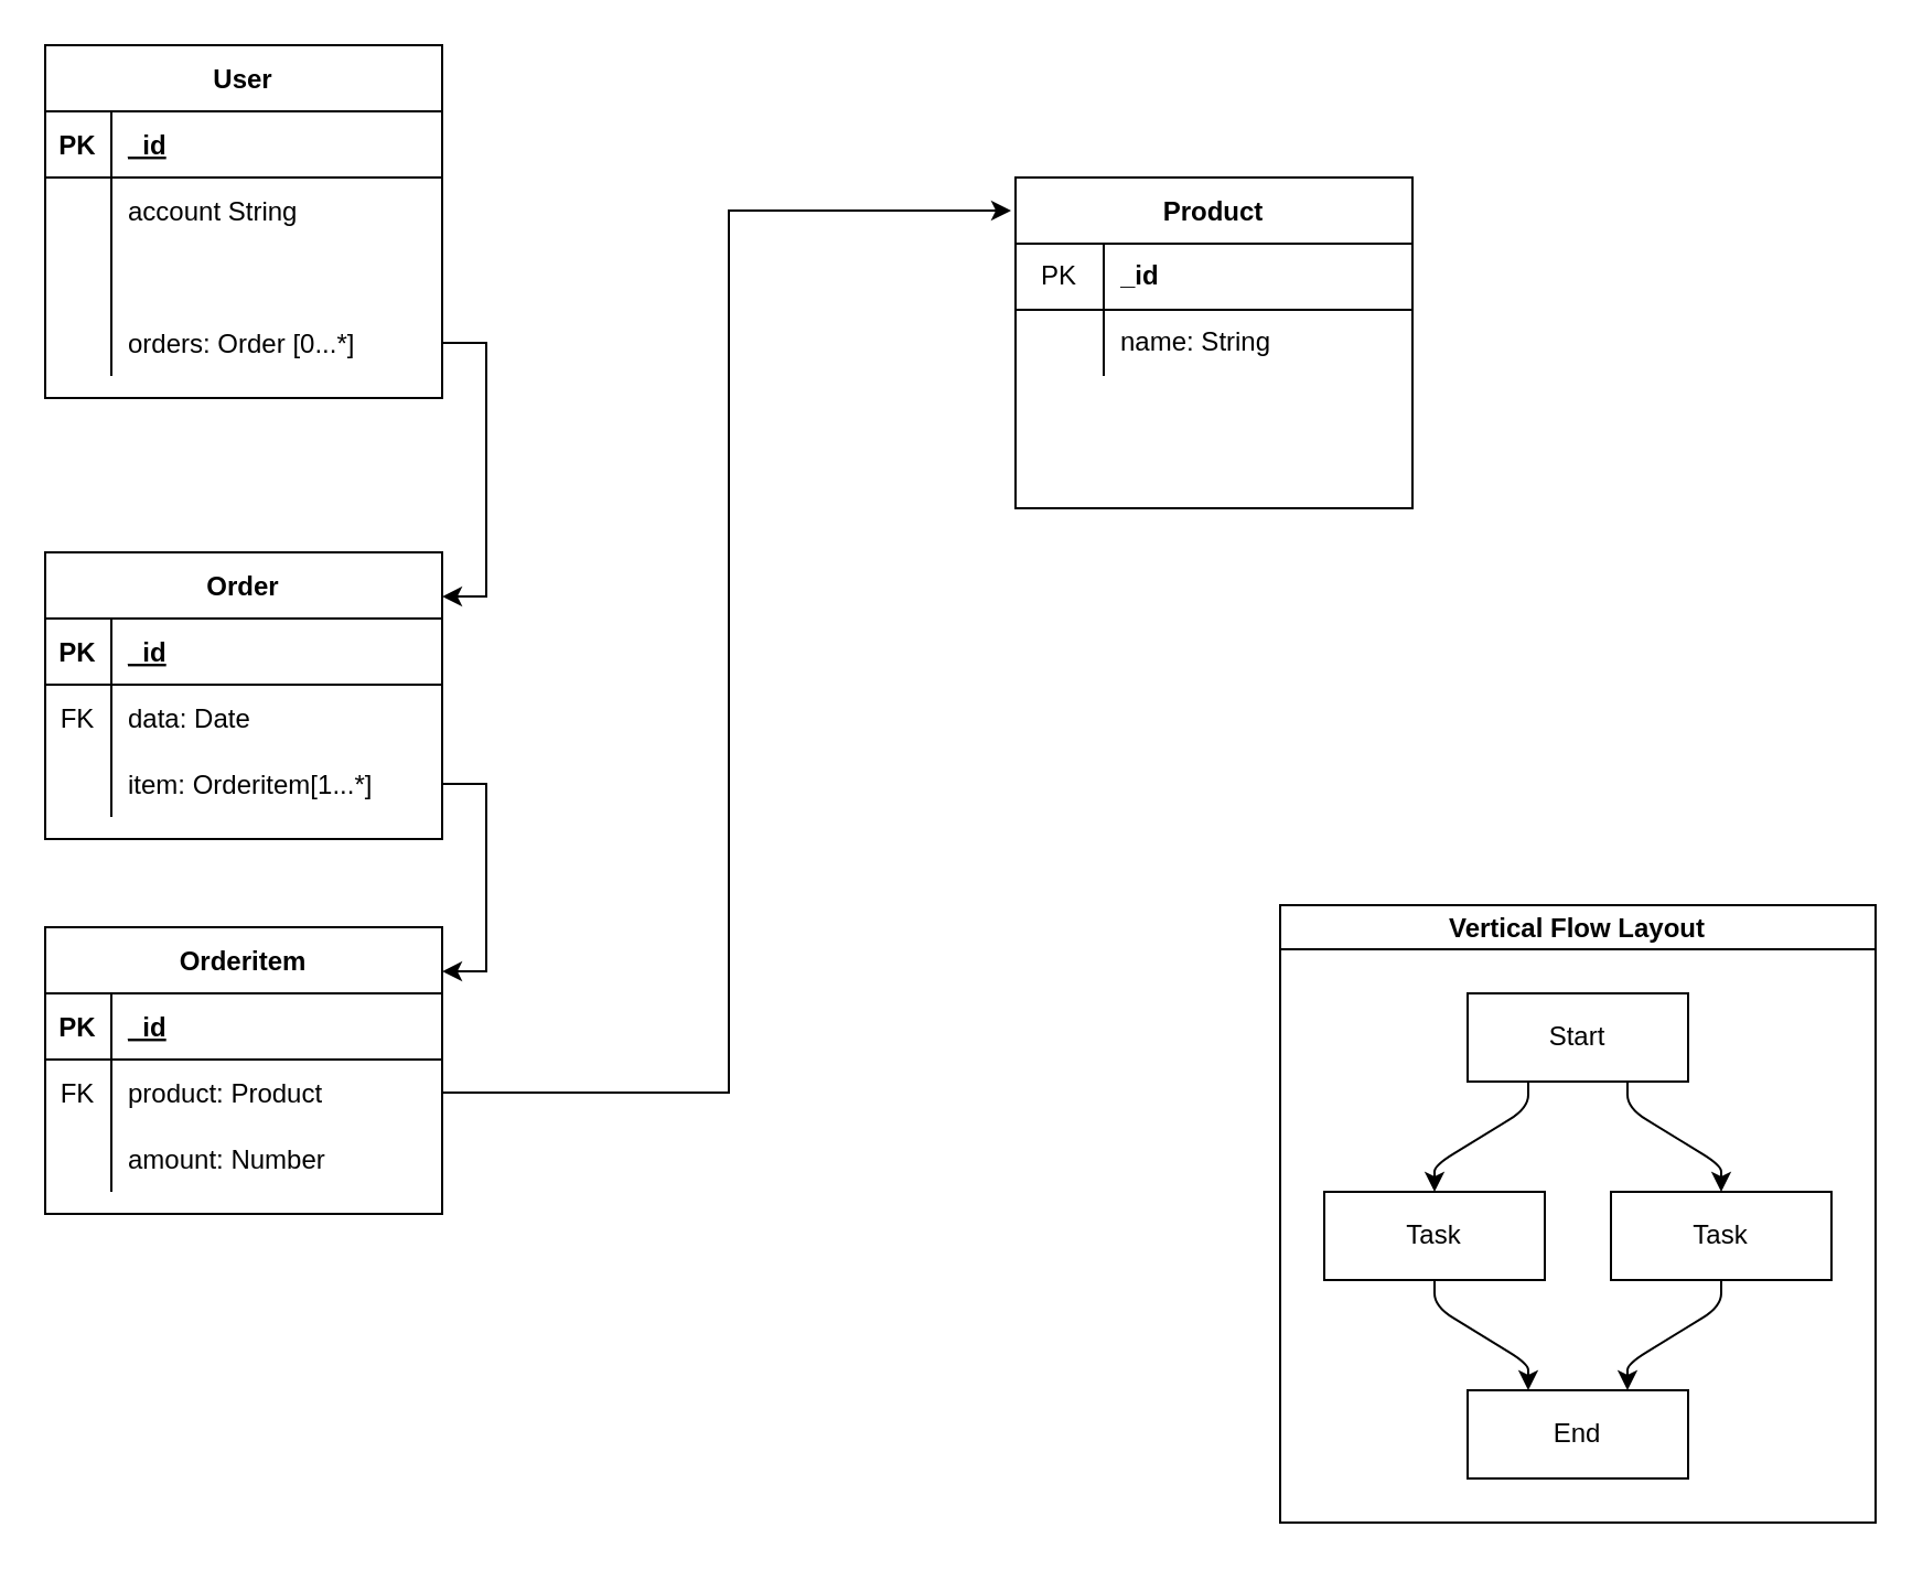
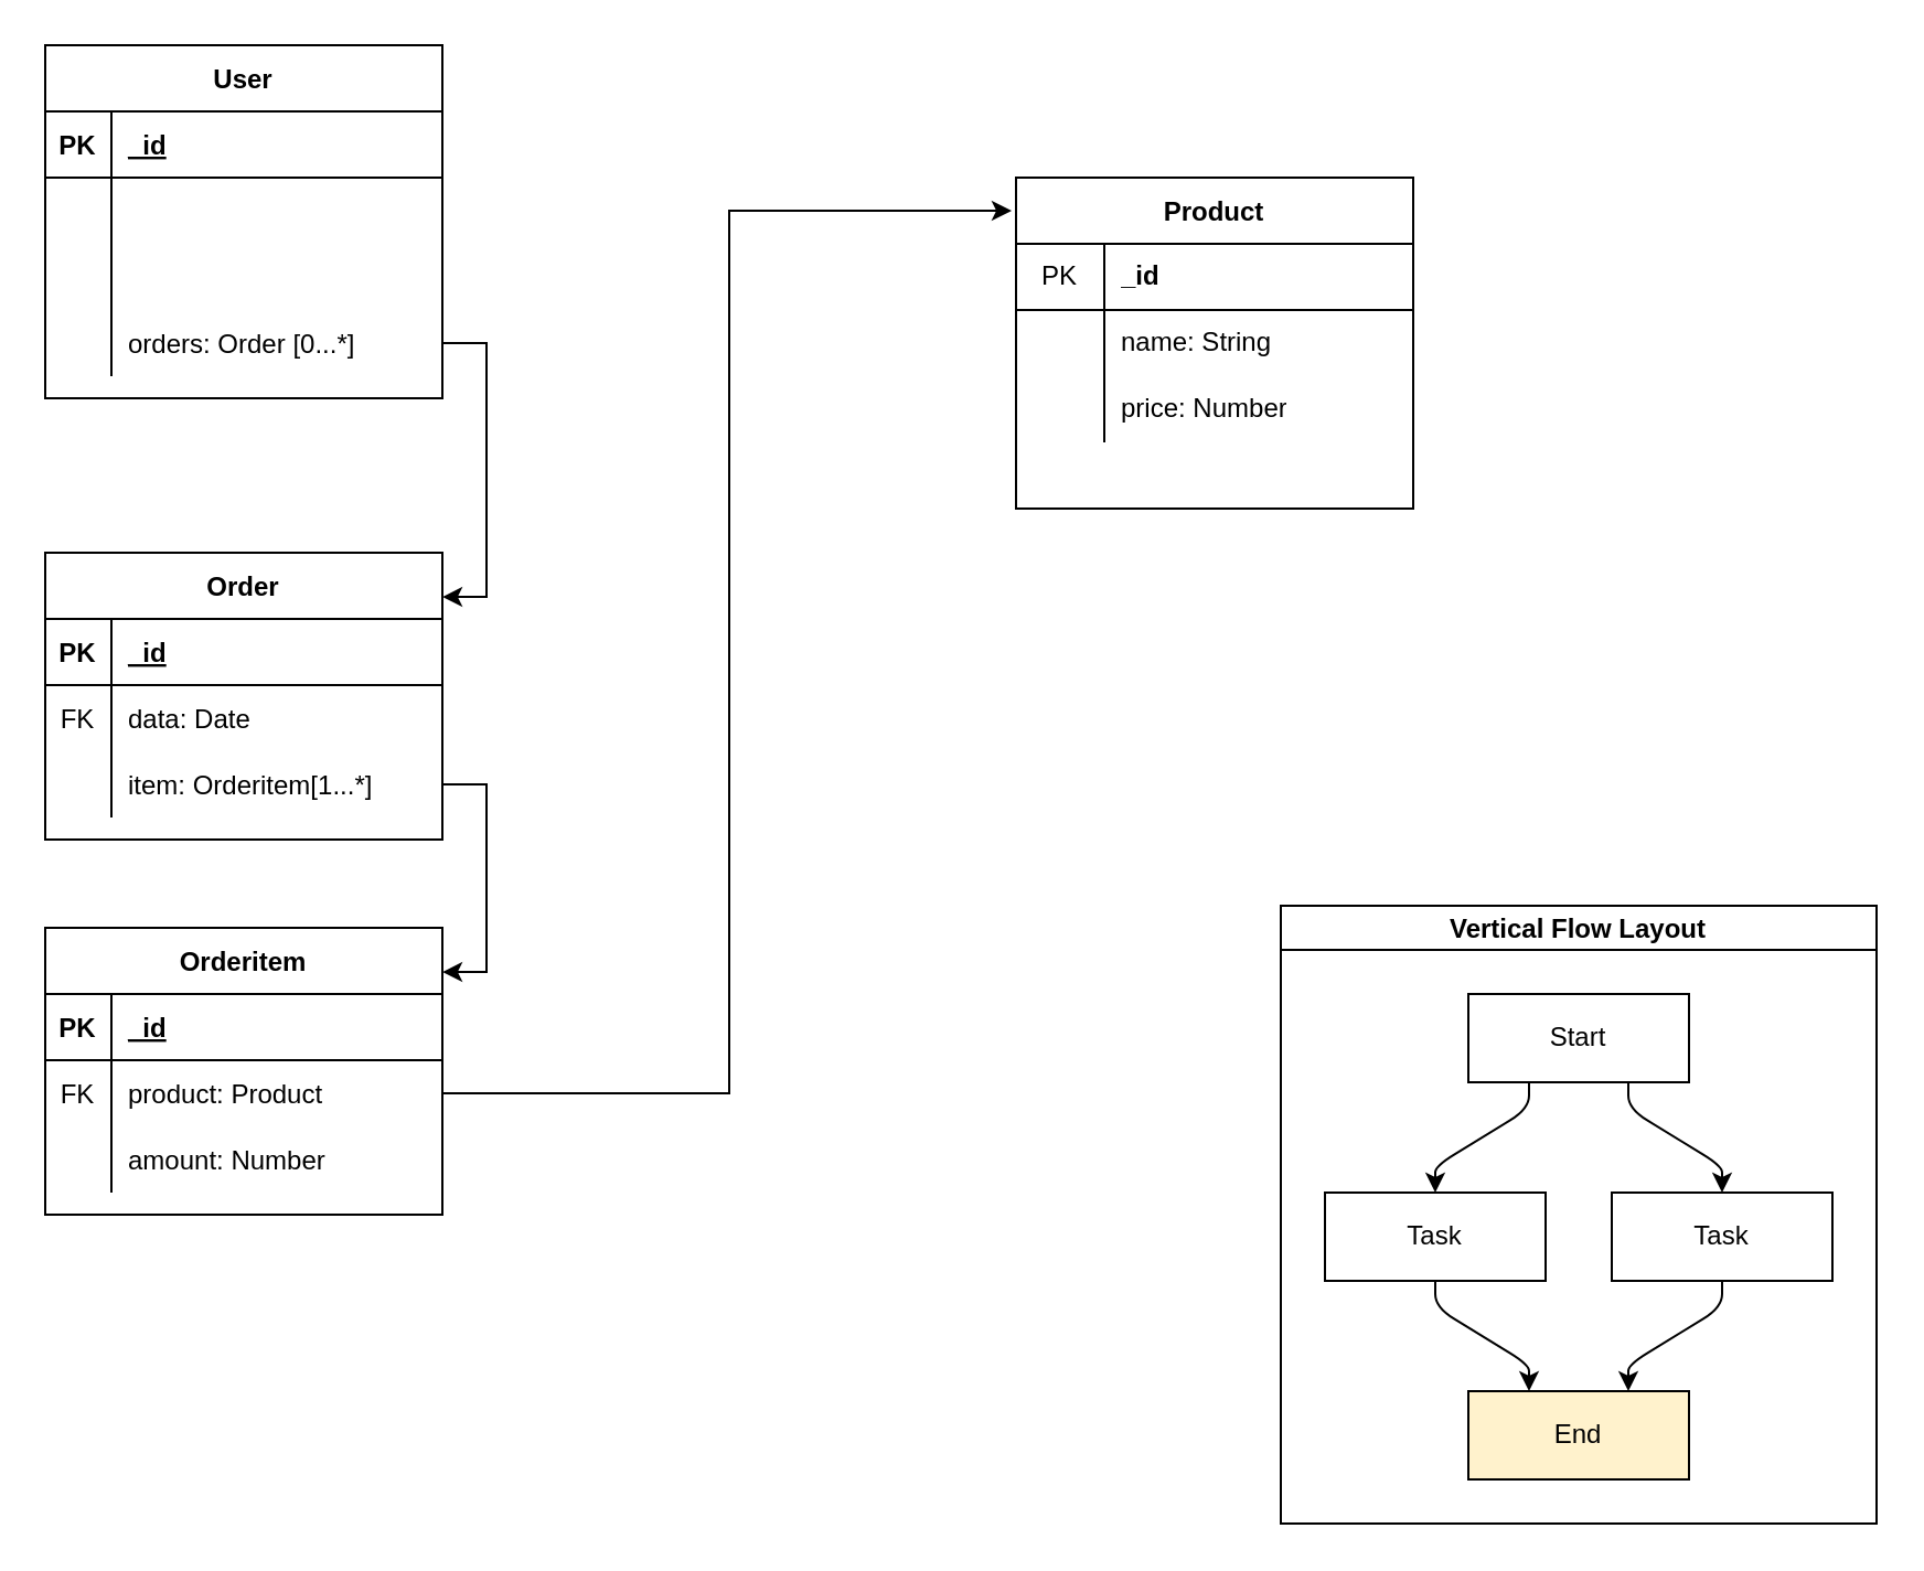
- <mxCell id="37" value="account String" style="shape=partialRectangle;connectable=0;fillColor=none;top=0;left=0;bottom=0;right=0;align=left;spacingLeft=6;overflow=hidden;" parent="35" vertex="1"><mxGeometry x="30" width="150" height="30" as="geometry" /></mxCell>
+ <mxCell id="20" value="price: Number" style="shape=partialRectangle;html=1;whiteSpace=wrap;connectable=0;fillColor=none;top=0;left=0;bottom=0;right=0;align=left;spacingLeft=6;overflow=hidden;" parent="18" vertex="1"><mxGeometry x="40" width="140" height="30" as="geometry" /></mxCell>
- <mxCell id="8" value="End" style="whiteSpace=wrap;html=1;" parent="2" vertex="1"><mxGeometry x="85" y="220" width="100" height="40" as="geometry" /></mxCell>
+ <mxCell id="8" value="End" style="whiteSpace=wrap;html=1;fillColor=#fff2cc;" parent="2" vertex="1"><mxGeometry x="85" y="220" width="100" height="40" as="geometry" /></mxCell>
